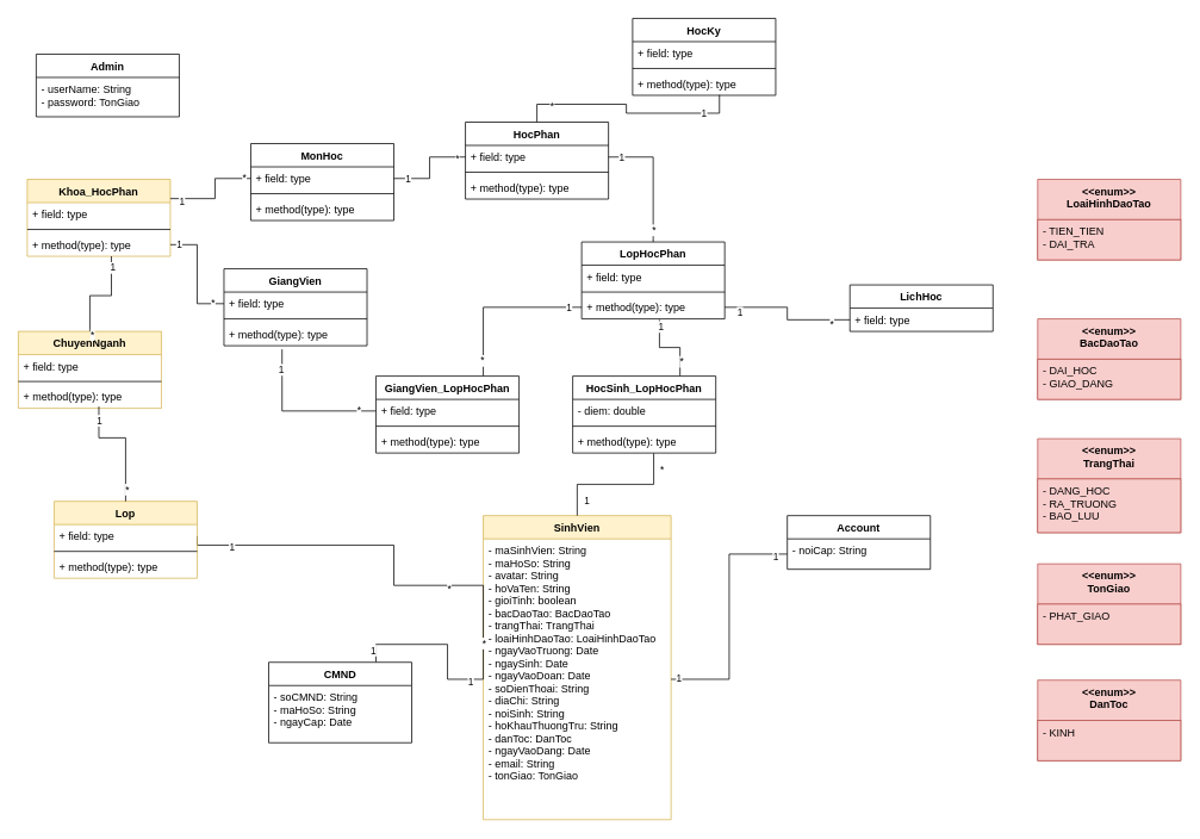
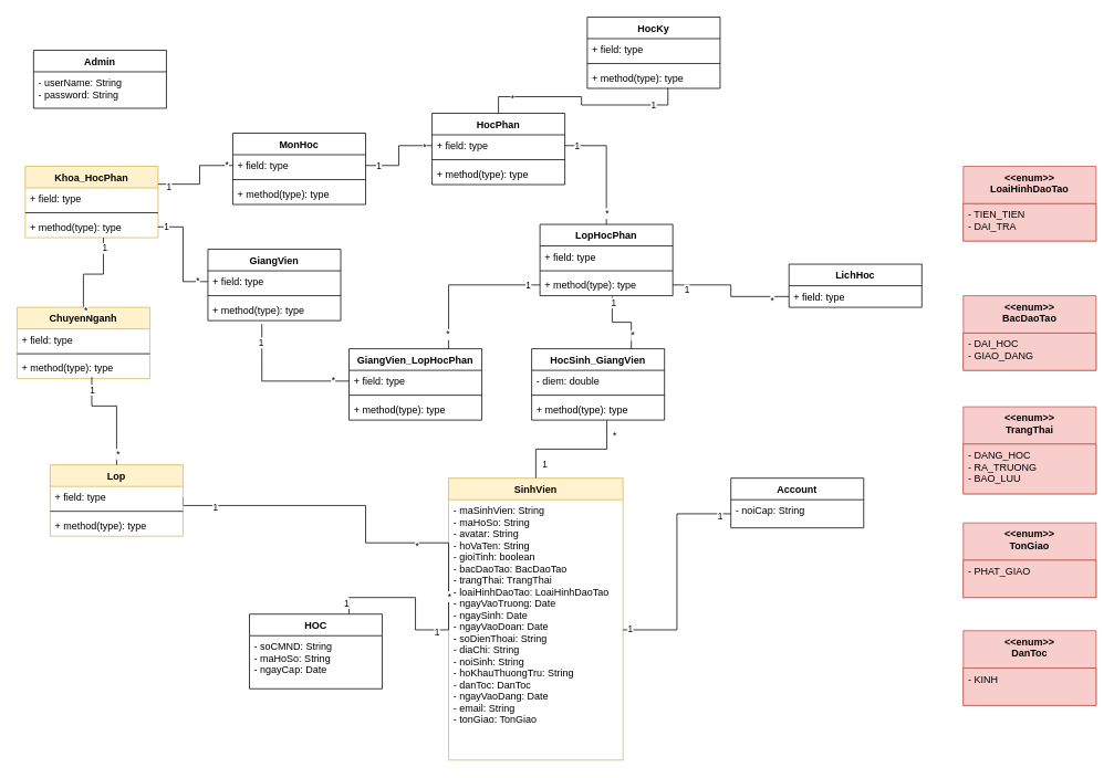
- <mxCell id="82" value="- userName: String&#10;- password: TonGiao" style="text;strokeColor=none;fillColor=none;align=left;verticalAlign=top;spacingLeft=4;spacingRight=4;overflow=hidden;rotatable=0;points=[[0,0.5],[1,0.5]];portConstraint=eastwest;" vertex="1" parent="81"><mxGeometry y="26" width="160" height="44" as="geometry" /></mxCell>
+ <mxCell id="82" value="- userName: String&#10;- password: String" style="text;strokeColor=none;fillColor=none;align=left;verticalAlign=top;spacingLeft=4;spacingRight=4;overflow=hidden;rotatable=0;points=[[0,0.5],[1,0.5]];portConstraint=eastwest;" vertex="1" parent="81"><mxGeometry y="26" width="160" height="44" as="geometry" /></mxCell>
- <mxCell id="33" value="HocSinh_LopHocPhan" style="swimlane;fontStyle=1;align=center;verticalAlign=top;childLayout=stackLayout;horizontal=1;startSize=26;horizontalStack=0;resizeParent=1;resizeParentMax=0;resizeLast=0;collapsible=1;marginBottom=0;" vertex="1" parent="1"><mxGeometry x="640" y="420" width="160" height="86" as="geometry" /></mxCell>
+ <mxCell id="33" value="HocSinh_GiangVien" style="swimlane;fontStyle=1;align=center;verticalAlign=top;childLayout=stackLayout;horizontal=1;startSize=26;horizontalStack=0;resizeParent=1;resizeParentMax=0;resizeLast=0;collapsible=1;marginBottom=0;" vertex="1" parent="1"><mxGeometry x="640" y="420" width="160" height="86" as="geometry" /></mxCell>
- <mxCell id="92" value="CMND" style="swimlane;fontStyle=1;align=center;verticalAlign=top;childLayout=stackLayout;horizontal=1;startSize=26;horizontalStack=0;resizeParent=1;resizeParentMax=0;resizeLast=0;collapsible=1;marginBottom=0;" vertex="1" parent="1"><mxGeometry x="300" y="740" width="160" height="90" as="geometry" /></mxCell>
+ <mxCell id="92" value="HOC" style="swimlane;fontStyle=1;align=center;verticalAlign=top;childLayout=stackLayout;horizontal=1;startSize=26;horizontalStack=0;resizeParent=1;resizeParentMax=0;resizeLast=0;collapsible=1;marginBottom=0;" vertex="1" parent="1"><mxGeometry x="300" y="740" width="160" height="90" as="geometry" /></mxCell>
